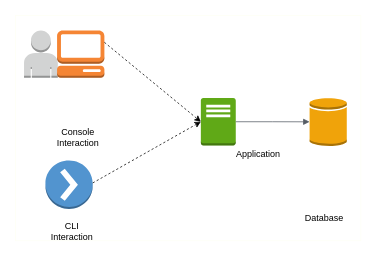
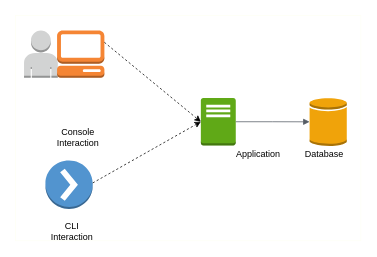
- <mxCell id="4" value="Database" style="text;html=1;strokeColor=none;fillColor=none;align=center;verticalAlign=middle;whiteSpace=wrap;rounded=0;" parent="1" vertex="1"><mxGeometry x="411.752" y="282.027" width="39.048" height="16.136" as="geometry" /></mxCell>
+ <mxCell id="4" value="Database" style="text;html=1;strokeColor=none;fillColor=none;align=center;verticalAlign=middle;whiteSpace=wrap;rounded=0;" parent="1" vertex="1"><mxGeometry x="411.752" y="197.027" width="39.048" height="16.136" as="geometry" /></mxCell>
